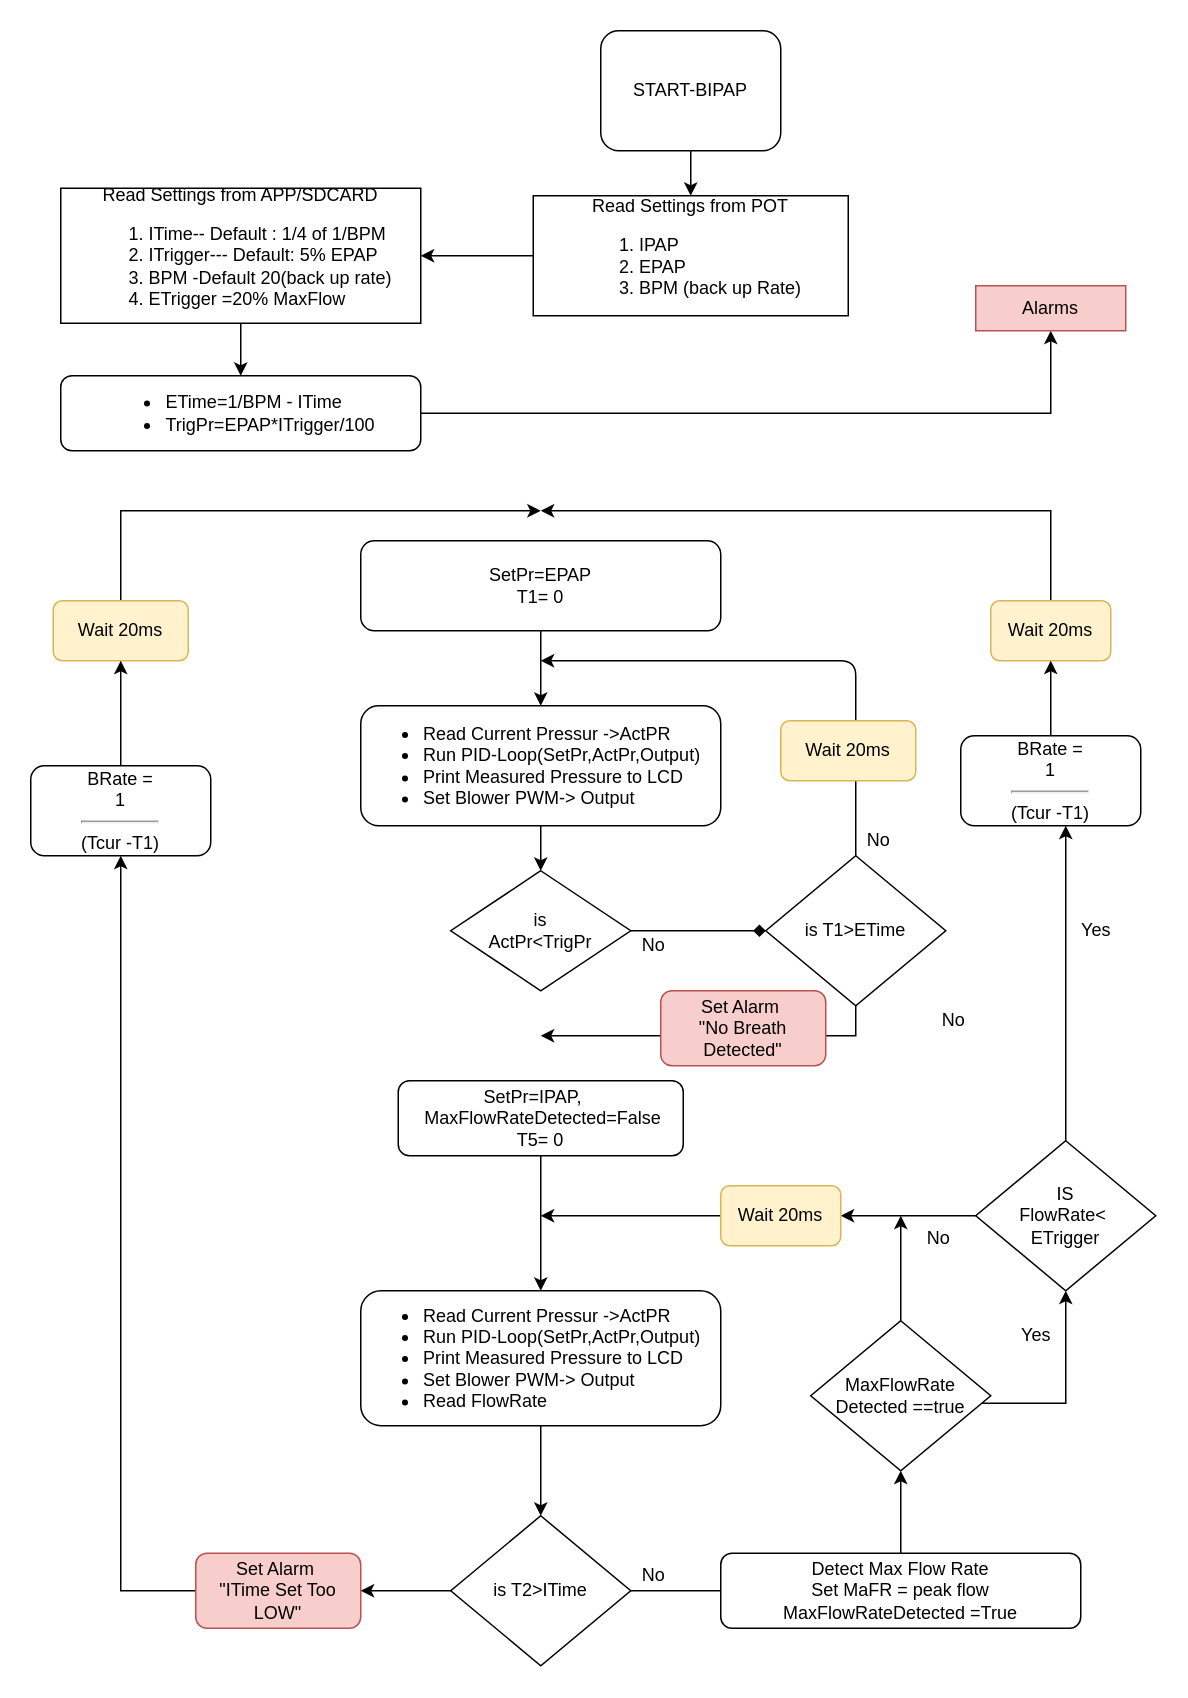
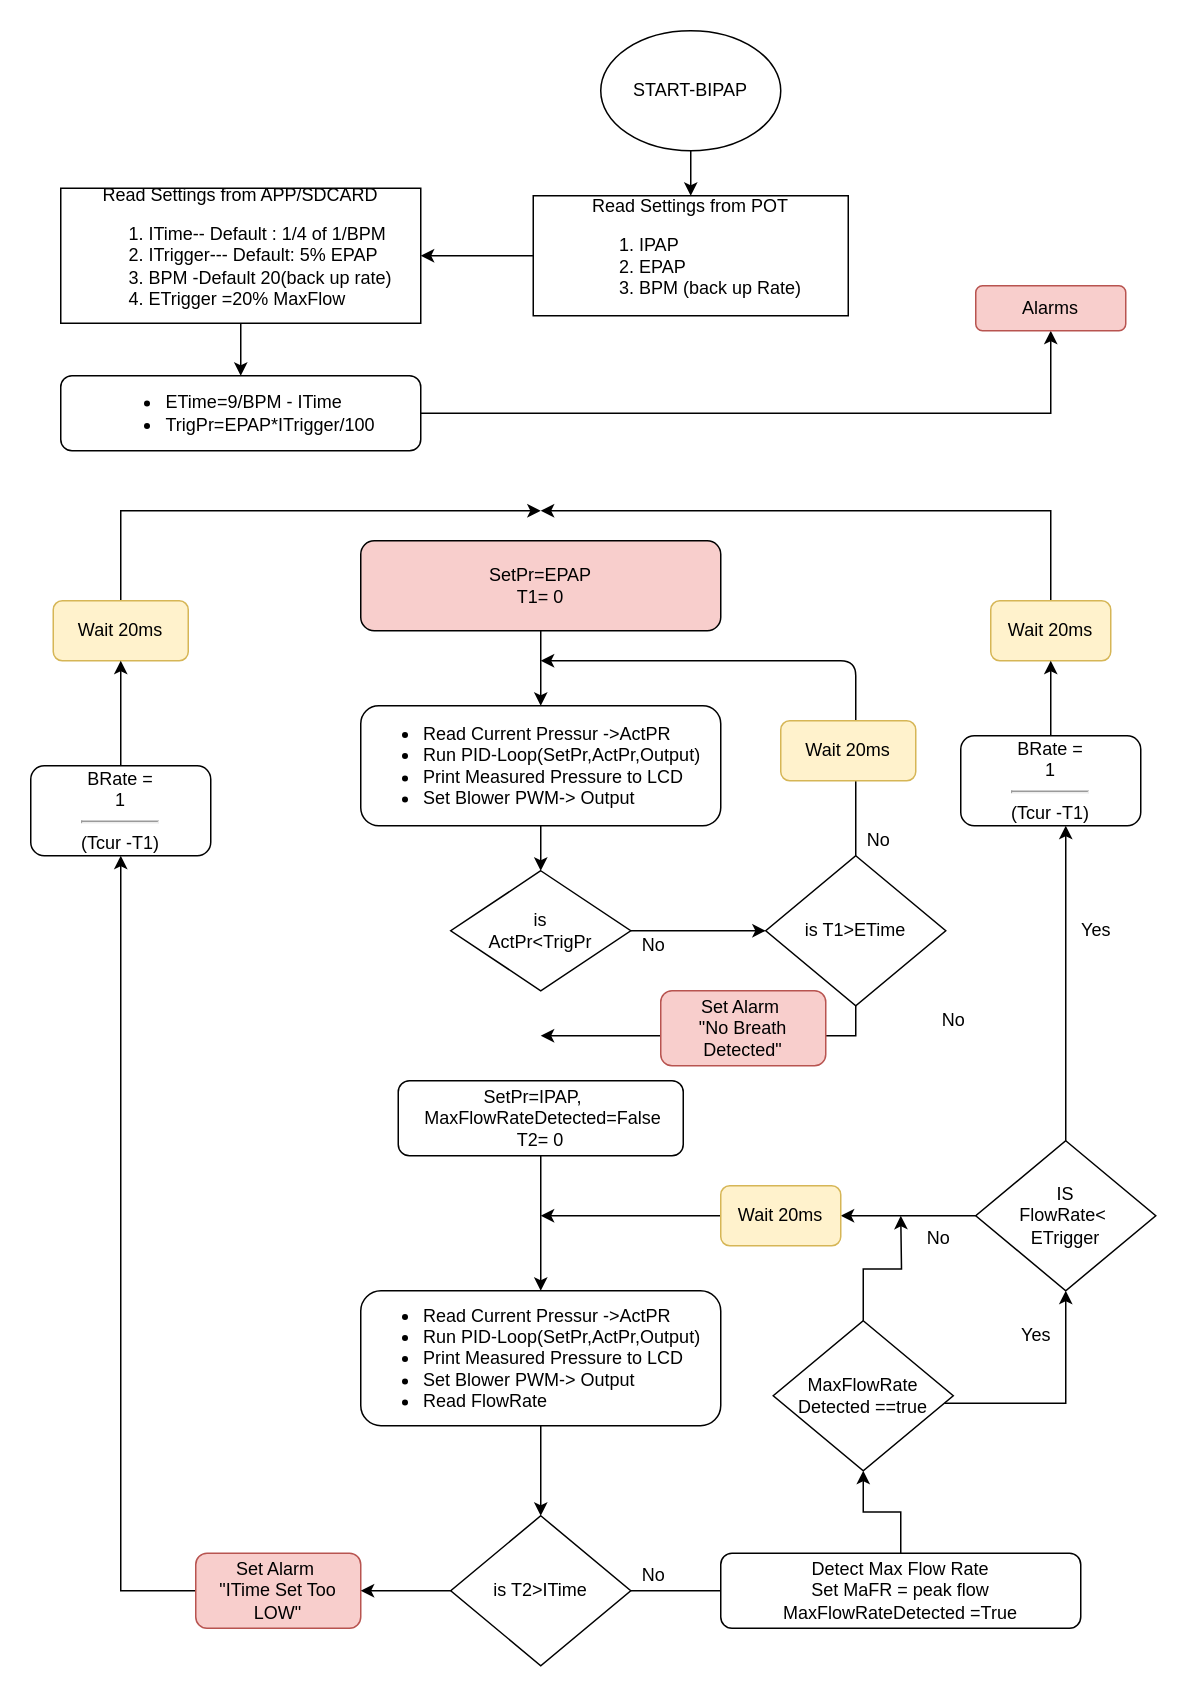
- <mxCell id="3" value="START-BIPAP" style="whiteSpace=wrap;html=1;rounded=1;" parent="1" vertex="1"><mxGeometry x="400" y="20" width="120" height="80" as="geometry" /></mxCell>
+ <mxCell id="3" value="START-BIPAP" style="ellipse;whiteSpace=wrap;html=1;" parent="1" vertex="1"><mxGeometry x="400" y="20" width="120" height="80" as="geometry" /></mxCell>
- <mxCell id="54" value="Alarms" style="rounded=0;whiteSpace=wrap;html=1;fillColor=#f8cecc;strokeColor=#b85450;" vertex="1" parent="1"><mxGeometry x="650" y="190" width="100" height="30" as="geometry" /></mxCell>
+ <mxCell id="54" value="Alarms" style="whiteSpace=wrap;html=1;fillColor=#f8cecc;strokeColor=#b85450;rounded=1;" vertex="1" parent="1"><mxGeometry x="650" y="190" width="100" height="30" as="geometry" /></mxCell>
- <mxCell id="9" value="&lt;div align=&quot;left&quot;&gt;&lt;ul&gt;&lt;li&gt;ETime=1/BPM - ITime&lt;/li&gt;&lt;li&gt;TrigPr=EPAP*ITrigger/100&lt;/li&gt;&lt;/ul&gt;&lt;/div&gt;" style="rounded=1;whiteSpace=wrap;html=1;" parent="1" vertex="1"><mxGeometry x="40" y="250" width="240" height="50" as="geometry" /></mxCell>
+ <mxCell id="9" value="&lt;div align=&quot;left&quot;&gt;&lt;ul&gt;&lt;li&gt;ETime=9/BPM - ITime&lt;/li&gt;&lt;li&gt;TrigPr=EPAP*ITrigger/100&lt;/li&gt;&lt;/ul&gt;&lt;/div&gt;" style="rounded=1;whiteSpace=wrap;html=1;" parent="1" vertex="1"><mxGeometry x="40" y="250" width="240" height="50" as="geometry" /></mxCell>
- <mxCell id="11" value="SetPr=EPAP&lt;br&gt;T1= 0" style="rounded=1;whiteSpace=wrap;html=1;" parent="1" vertex="1"><mxGeometry x="240" y="360" width="240" height="60" as="geometry" /></mxCell>
+ <mxCell id="11" value="SetPr=EPAP&lt;br&gt;T1= 0" style="rounded=1;whiteSpace=wrap;html=1;fillColor=#f8cecc;" parent="1" vertex="1"><mxGeometry x="240" y="360" width="240" height="60" as="geometry" /></mxCell>
- <mxCell id="14" style="edgeStyle=orthogonalEdgeStyle;rounded=0;orthogonalLoop=1;jettySize=auto;html=1;entryX=0;entryY=0.5;entryDx=0;entryDy=0;endArrow=diamond;" parent="1" source="15" target="18" edge="1"><mxGeometry relative="1" as="geometry"><mxPoint x="500" y="630" as="targetPoint" /></mxGeometry></mxCell>
+ <mxCell id="14" style="edgeStyle=orthogonalEdgeStyle;rounded=0;orthogonalLoop=1;jettySize=auto;html=1;entryX=0;entryY=0.5;entryDx=0;entryDy=0;" parent="1" source="15" target="18" edge="1"><mxGeometry relative="1" as="geometry"><mxPoint x="500" y="630" as="targetPoint" /></mxGeometry></mxCell>
- <mxCell id="22" value="SetPr=IPAP,&amp;nbsp; &amp;nbsp;&lt;br&gt;&amp;nbsp;MaxFlowRateDetected=False&lt;br&gt;T5= 0" style="rounded=1;whiteSpace=wrap;html=1;" parent="1" vertex="1"><mxGeometry x="265" y="720" width="190" height="50" as="geometry" /></mxCell>
+ <mxCell id="22" value="SetPr=IPAP,&amp;nbsp; &amp;nbsp;&lt;br&gt;&amp;nbsp;MaxFlowRateDetected=False&lt;br&gt;T2= 0" style="rounded=1;whiteSpace=wrap;html=1;" parent="1" vertex="1"><mxGeometry x="265" y="720" width="190" height="50" as="geometry" /></mxCell>
- <mxCell id="35" value="MaxFlowRate&lt;br&gt;Detected ==true" style="rhombus;whiteSpace=wrap;html=1;" vertex="1" parent="1"><mxGeometry x="540" y="880" width="120" height="100" as="geometry" /></mxCell>
+ <mxCell id="35" value="MaxFlowRate&lt;br&gt;Detected ==true" style="rhombus;whiteSpace=wrap;html=1;" vertex="1" parent="1"><mxGeometry x="515" y="880" width="120" height="100" as="geometry" /></mxCell>
